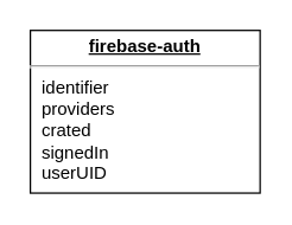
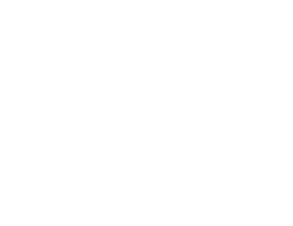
- <mxCell id="2" value="&lt;p style=&quot;margin: 0px ; margin-top: 4px ; text-align: center ; text-decoration: underline&quot;&gt;&lt;b&gt;firebase-auth&lt;/b&gt;&lt;/p&gt;&lt;hr&gt;&lt;p style=&quot;margin: 0px ; margin-left: 8px&quot;&gt;identifier&lt;br&gt;&lt;/p&gt;&lt;p style=&quot;margin: 0px ; margin-left: 8px&quot;&gt;providers&lt;/p&gt;&lt;p style=&quot;margin: 0px ; margin-left: 8px&quot;&gt;crated&lt;br&gt;&lt;/p&gt;&lt;p style=&quot;margin: 0px ; margin-left: 8px&quot;&gt;signedIn&lt;/p&gt;&lt;p style=&quot;margin: 0px ; margin-left: 8px&quot;&gt;userUID&lt;/p&gt;&lt;p style=&quot;margin: 0px ; margin-left: 8px&quot;&gt;&lt;br&gt;&lt;/p&gt;" style="verticalAlign=top;align=left;overflow=fill;fontSize=12;fontFamily=Helvetica;html=1;" parent="1" vertex="1"><mxGeometry x="20" y="20" width="155" height="110" as="geometry" /></mxCell>
